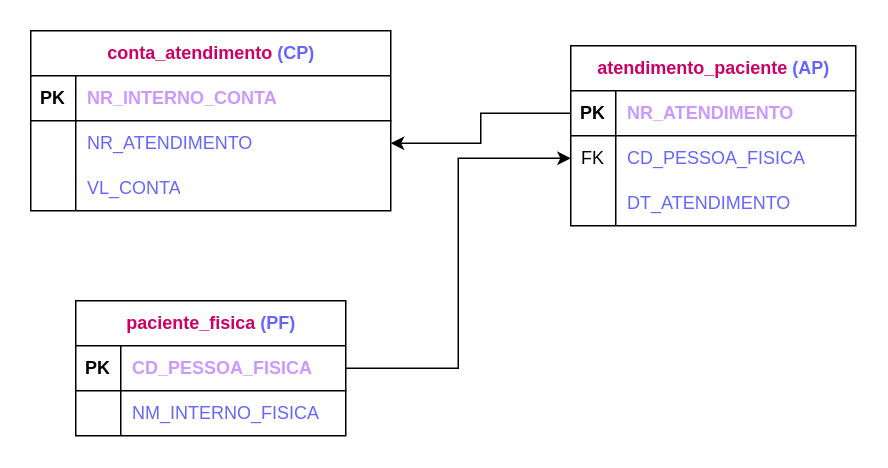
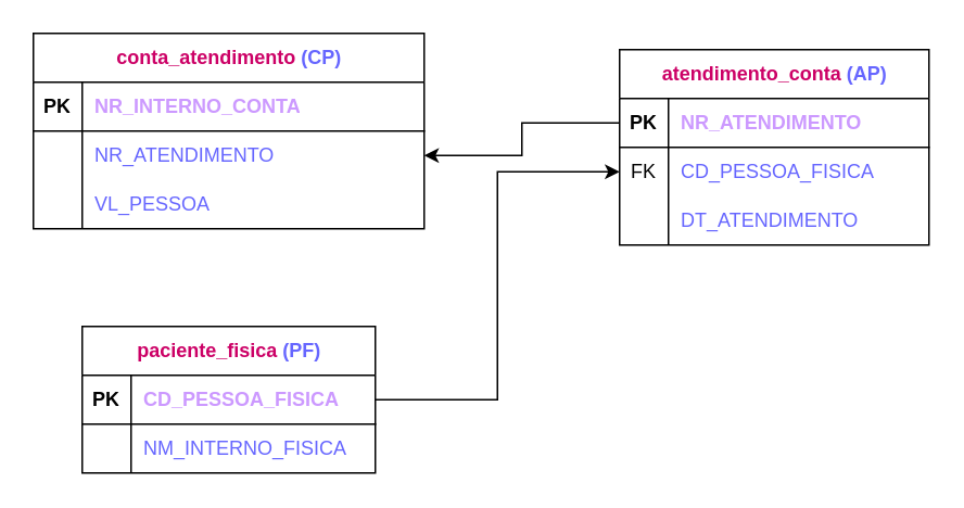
- <mxCell id="12" value="&lt;font color=&quot;#cc0066&quot;&gt;atendimento_paciente &lt;/font&gt;&lt;font color=&quot;#6666ff&quot;&gt;(AP)&lt;/font&gt;" style="shape=table;startSize=30;container=1;collapsible=1;childLayout=tableLayout;fixedRows=1;rowLines=0;fontStyle=1;align=center;resizeLast=1;html=1;" vertex="1" parent="1"><mxGeometry x="380" y="30" width="190" height="120" as="geometry" /></mxCell>
+ <mxCell id="12" value="&lt;font color=&quot;#cc0066&quot;&gt;atendimento_conta &lt;/font&gt;&lt;font color=&quot;#6666ff&quot;&gt;(AP)&lt;/font&gt;" style="shape=table;startSize=30;container=1;collapsible=1;childLayout=tableLayout;fixedRows=1;rowLines=0;fontStyle=1;align=center;resizeLast=1;html=1;" vertex="1" parent="1"><mxGeometry x="380" y="30" width="190" height="120" as="geometry" /></mxCell>
- <mxCell id="11" value="&lt;font color=&quot;#6666ff&quot;&gt;VL_CONTA&lt;/font&gt;" style="shape=partialRectangle;connectable=0;fillColor=none;top=0;left=0;bottom=0;right=0;align=left;spacingLeft=6;overflow=hidden;whiteSpace=wrap;html=1;" vertex="1" parent="9"><mxGeometry x="30" width="210" height="30" as="geometry"><mxRectangle width="210" height="30" as="alternateBounds" /></mxGeometry></mxCell>
+ <mxCell id="11" value="&lt;font color=&quot;#6666ff&quot;&gt;VL_PESSOA&lt;/font&gt;" style="shape=partialRectangle;connectable=0;fillColor=none;top=0;left=0;bottom=0;right=0;align=left;spacingLeft=6;overflow=hidden;whiteSpace=wrap;html=1;" vertex="1" parent="9"><mxGeometry x="30" width="210" height="30" as="geometry"><mxRectangle width="210" height="30" as="alternateBounds" /></mxGeometry></mxCell>
